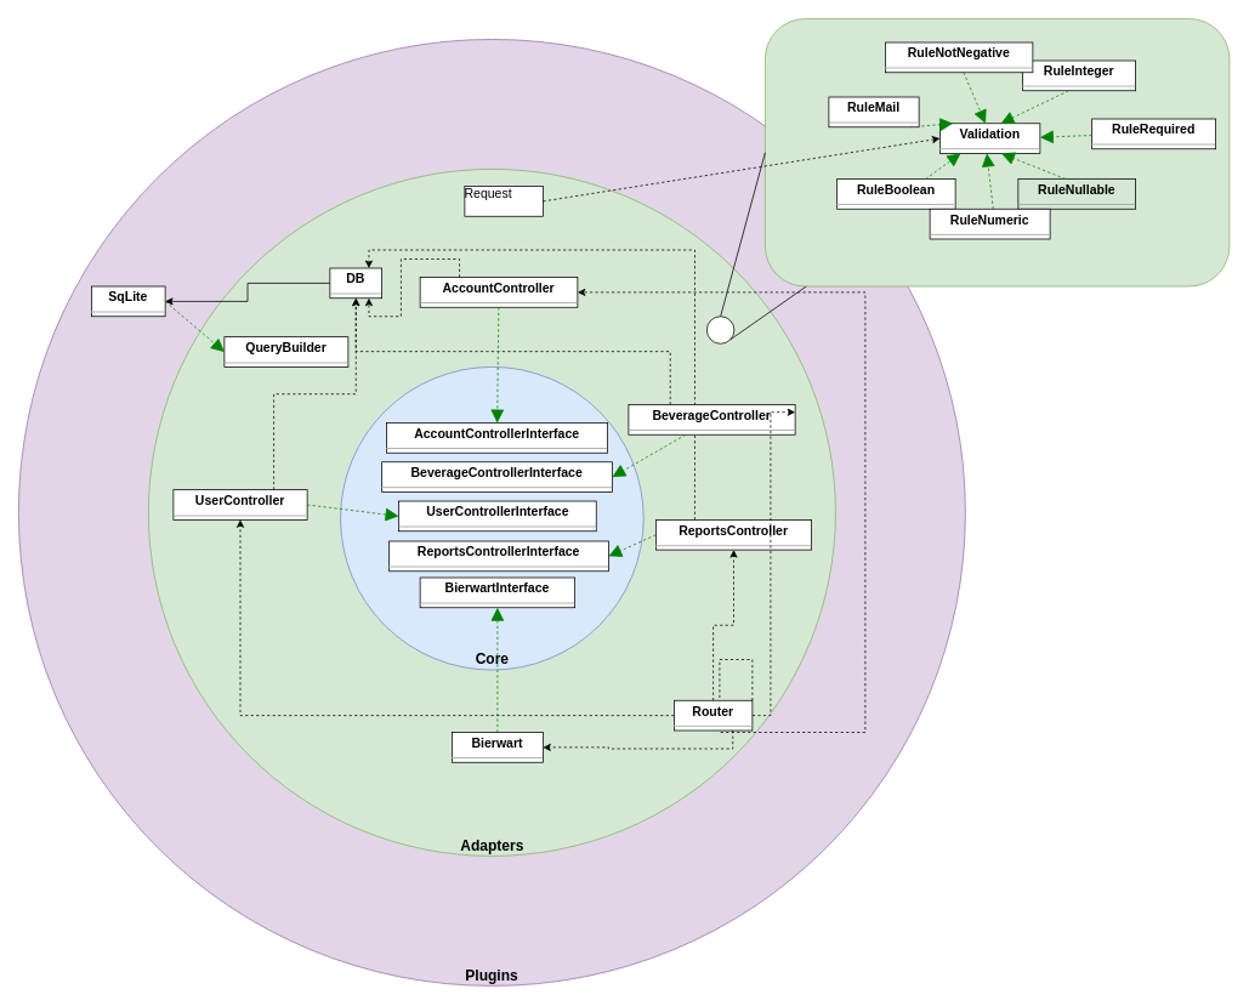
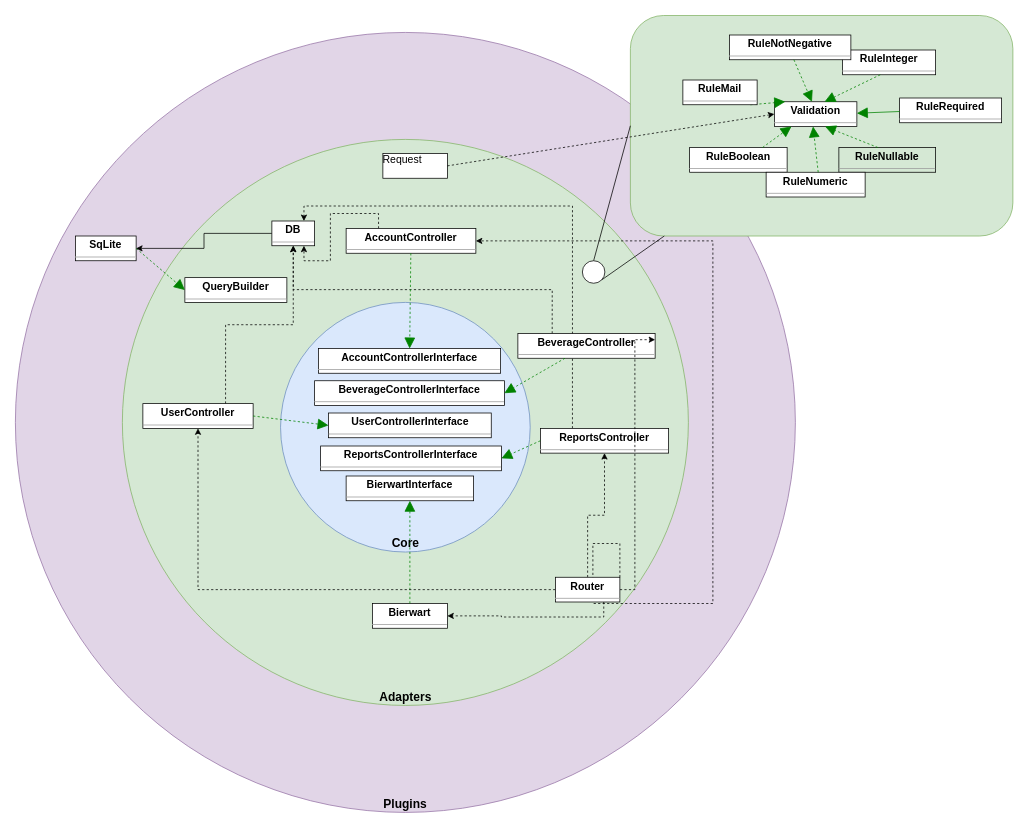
- <mxCell id="17" value="" style="html=1;rounded=1;;dashed=1;startArrow=none;endArrow=block;endSize=12;strokeColor=#008200;exitX=0.000;exitY=0.546;exitDx=0;exitDy=0;entryX=1.000;entryY=0.463;entryDx=0;entryDy=0;" edge="1" parent="1" source="9" target="10"><mxGeometry width="50" height="50" relative="1" as="geometry"><Array as="points" /></mxGeometry></mxCell>
+ <mxCell id="17" value="" style="html=1;rounded=1;dashed=0;startArrow=none;endArrow=block;endSize=12;strokeColor=#008200;exitX=0.000;exitY=0.546;exitDx=0;exitDy=0;entryX=1.000;entryY=0.463;entryDx=0;entryDy=0;" edge="1" parent="1" source="9" target="10"><mxGeometry width="50" height="50" relative="1" as="geometry"><Array as="points" /></mxGeometry></mxCell>
